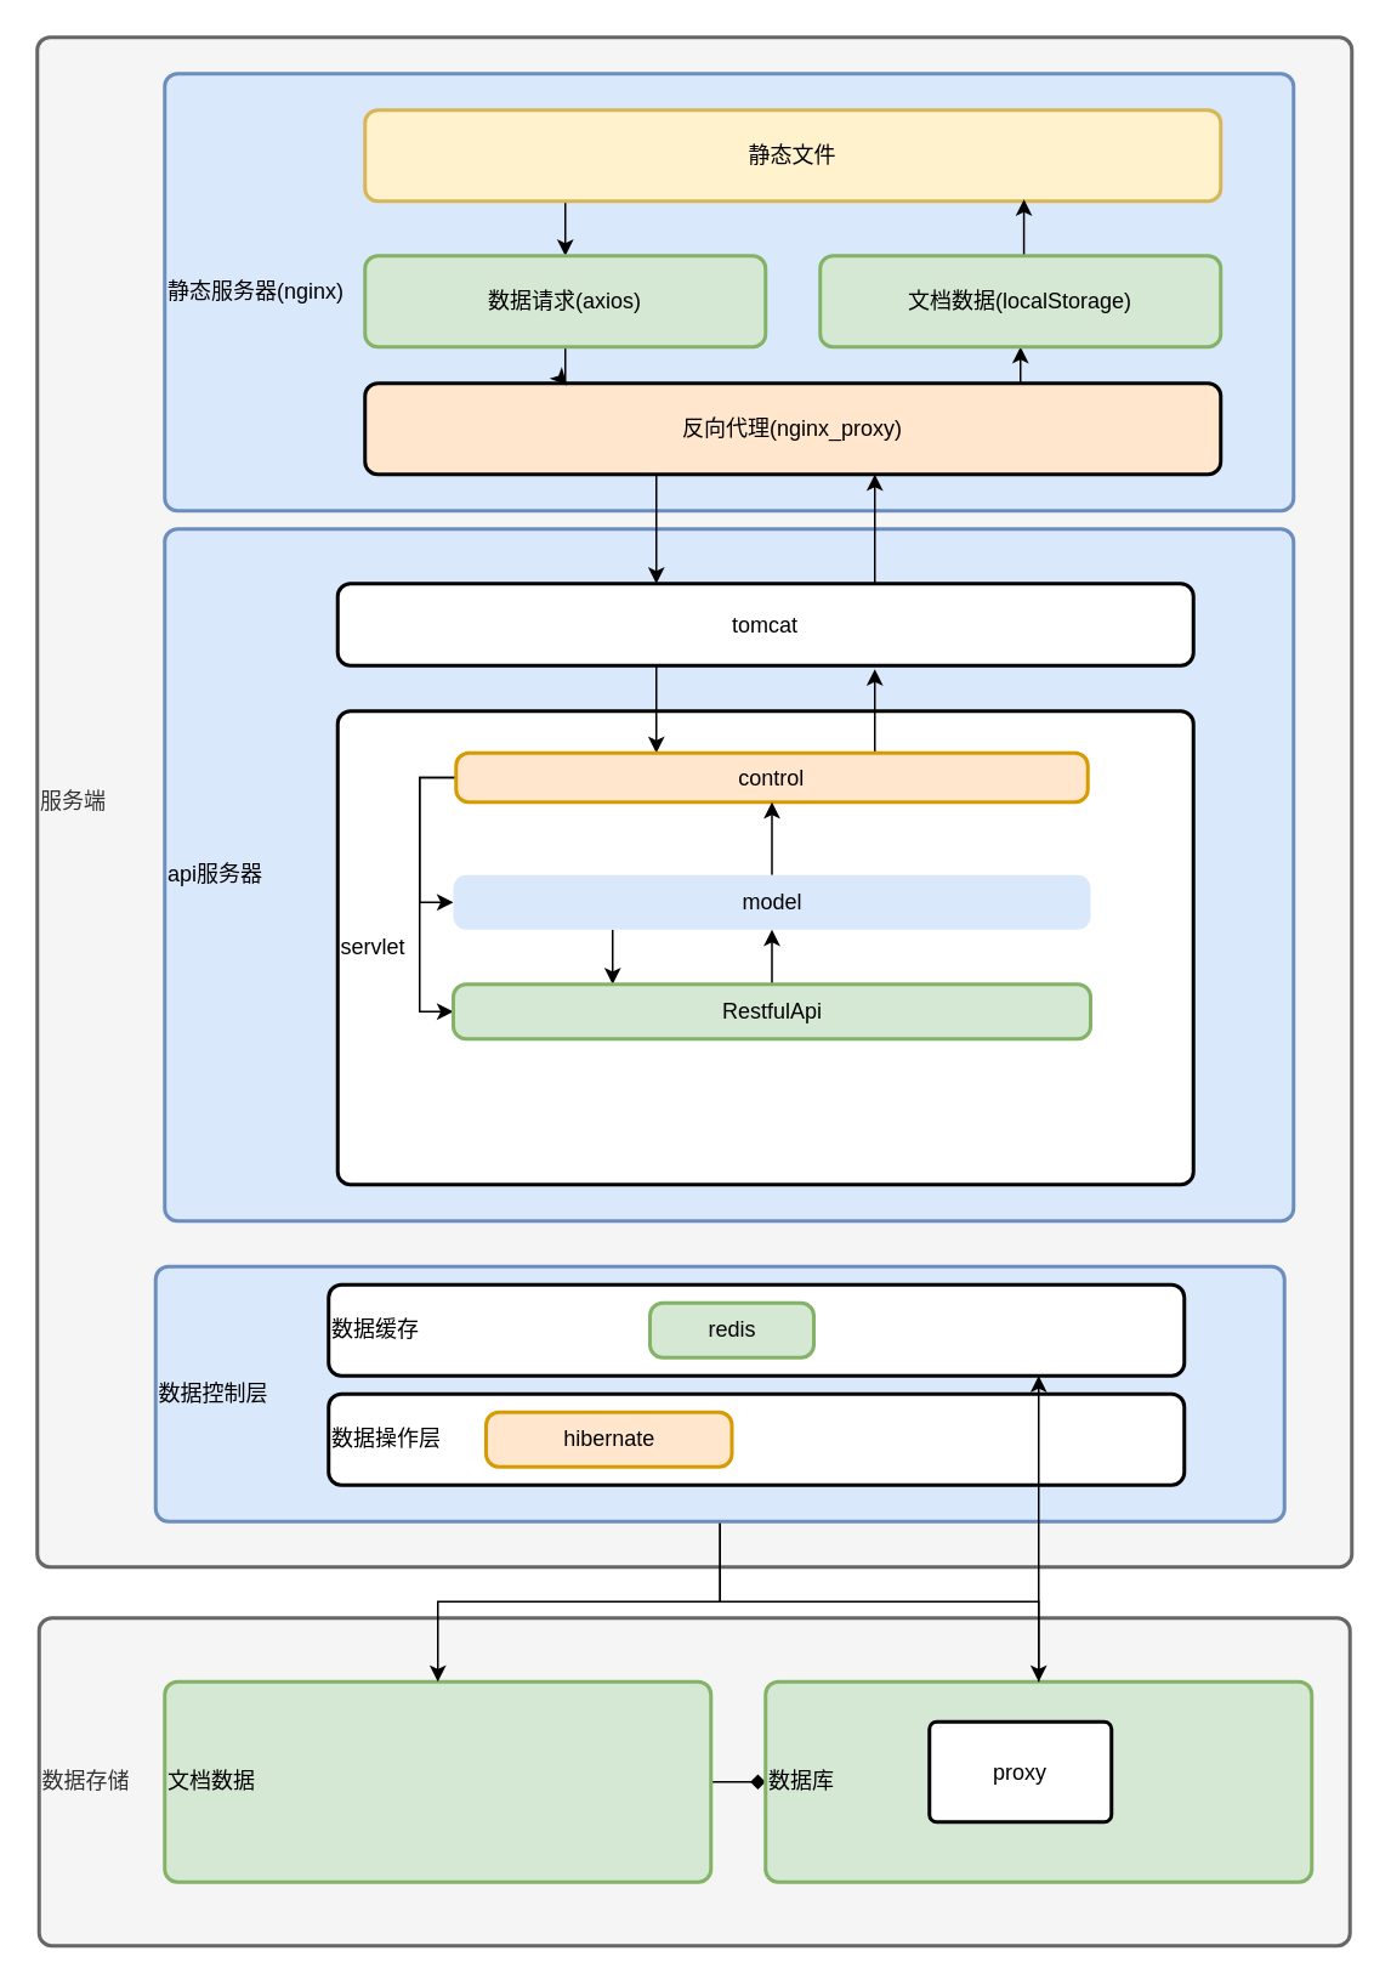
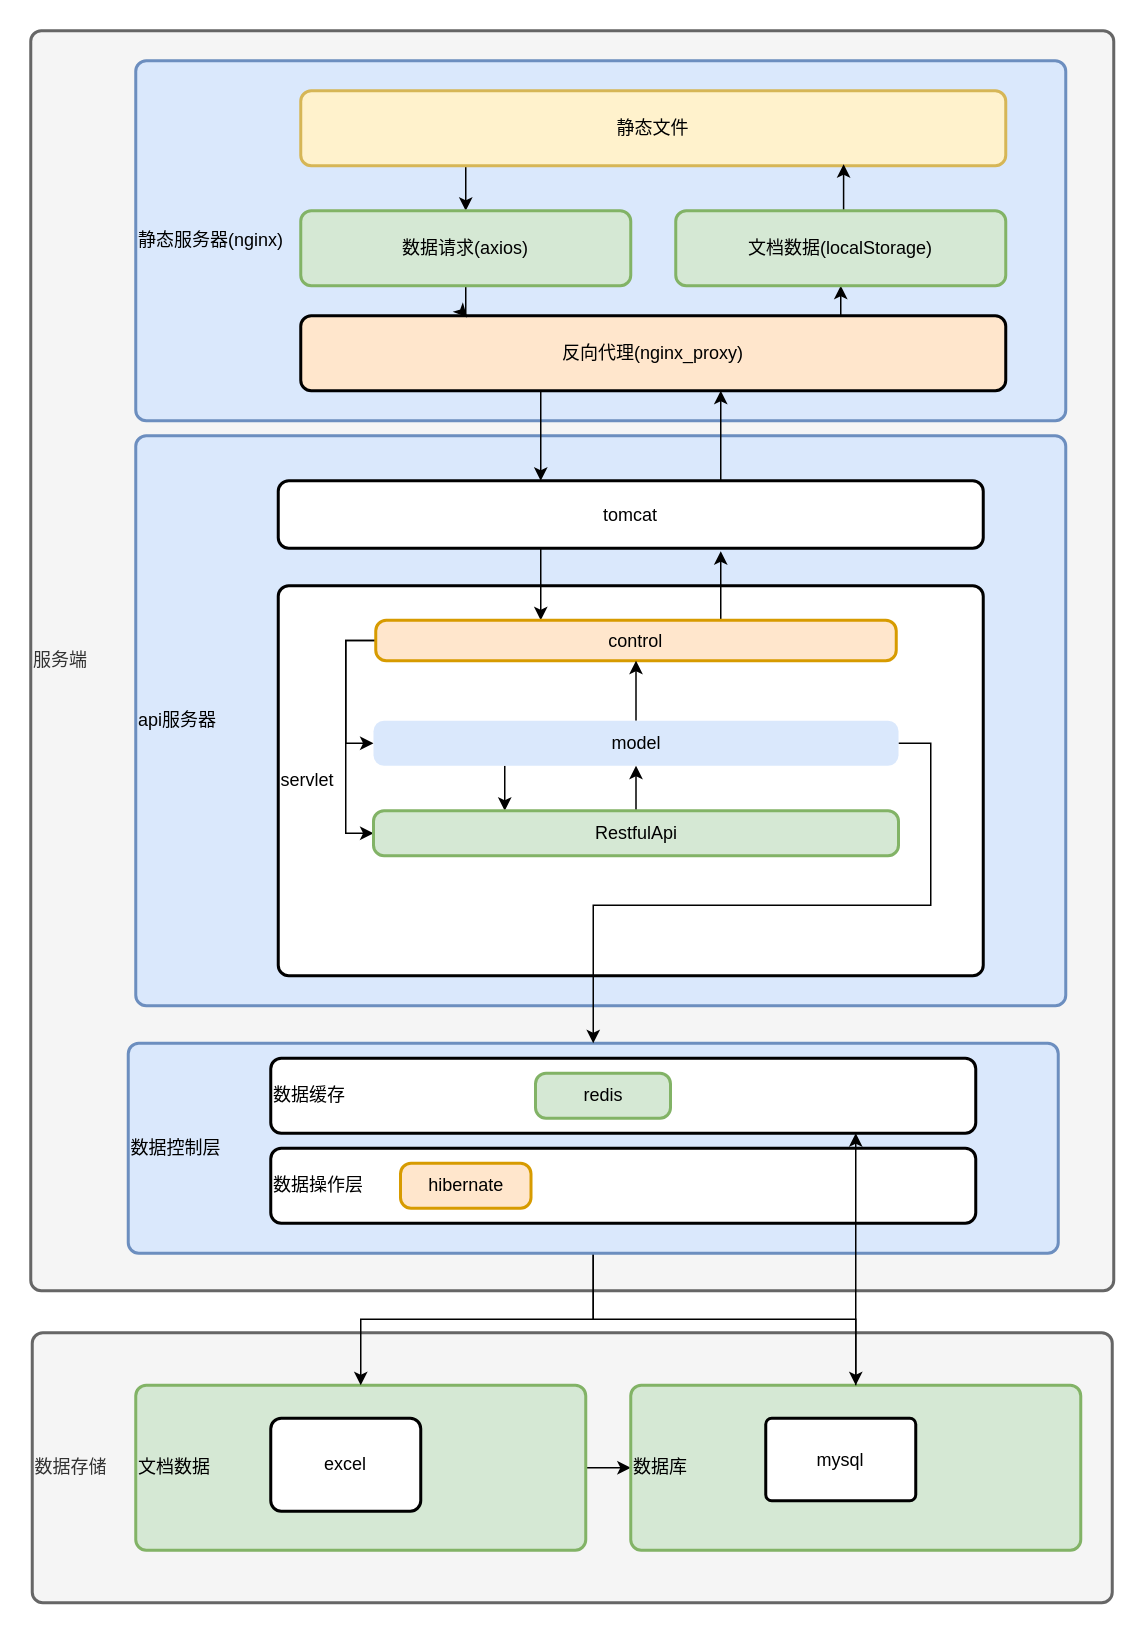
+ <mxCell id="33" style="edgeStyle=orthogonalEdgeStyle;rounded=0;orthogonalLoop=1;jettySize=auto;html=1;" parent="1" source="36" target="17" edge="1"><mxGeometry relative="1" as="geometry"><Array as="points"><mxPoint x="620" y="495" /><mxPoint x="620" y="603" /><mxPoint x="395" y="603" /></Array></mxGeometry></mxCell>
- <mxCell id="39" value="hibernate" style="rounded=1;whiteSpace=wrap;html=1;absoluteArcSize=1;arcSize=14;strokeWidth=2;fillColor=#ffe6cc;strokeColor=#d79b00;" parent="1" vertex="1"><mxGeometry x="266.5" y="775" width="135" height="30" as="geometry" /></mxCell>
+ <mxCell id="39" value="hibernate" style="rounded=1;whiteSpace=wrap;html=1;absoluteArcSize=1;arcSize=14;strokeWidth=2;fillColor=#ffe6cc;strokeColor=#d79b00;" parent="1" vertex="1"><mxGeometry x="266.5" y="775" width="87" height="30" as="geometry" /></mxCell>
- <mxCell id="23" value="proxy" style="rounded=1;whiteSpace=wrap;html=1;absoluteArcSize=1;arcSize=8;strokeWidth=2;" parent="1" vertex="1"><mxGeometry x="510" y="945" width="100" height="55" as="geometry" /></mxCell>
+ <mxCell id="23" value="mysql" style="rounded=1;whiteSpace=wrap;html=1;absoluteArcSize=1;arcSize=8;strokeWidth=2;" parent="1" vertex="1"><mxGeometry x="510" y="945" width="100" height="55" as="geometry" /></mxCell>
+ <mxCell id="22" value="excel" style="rounded=1;whiteSpace=wrap;html=1;absoluteArcSize=1;arcSize=14;strokeWidth=2;" parent="1" vertex="1"><mxGeometry x="180" y="945" width="100" height="62" as="geometry" /></mxCell>
- <mxCell id="13" style="edgeStyle=orthogonalEdgeStyle;rounded=0;orthogonalLoop=1;jettySize=auto;html=1;exitX=1;exitY=0.5;exitDx=0;exitDy=0;entryX=0;entryY=0.5;entryDx=0;entryDy=0;endArrow=diamond;" parent="1" source="14" target="18" edge="1"><mxGeometry relative="1" as="geometry" /></mxCell>
+ <mxCell id="13" style="edgeStyle=orthogonalEdgeStyle;rounded=0;orthogonalLoop=1;jettySize=auto;html=1;exitX=1;exitY=0.5;exitDx=0;exitDy=0;entryX=0;entryY=0.5;entryDx=0;entryDy=0;" parent="1" source="14" target="18" edge="1"><mxGeometry relative="1" as="geometry" /></mxCell>
